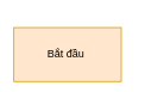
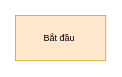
- <mxCell id="2" value="Bắt đầu&amp;nbsp;" style="whiteSpace=wrap;html=1;fillColor=#ffe6cc;strokeColor=#d79b00;" parent="1" vertex="1"><mxGeometry x="15" y="30" width="120" height="60" as="geometry" /></mxCell>
+ <mxCell id="2" value="Bắt đầu&amp;nbsp;" style="whiteSpace=wrap;html=1;fillColor=#ffe6cc;strokeColor=#d79b00;" parent="1" vertex="1"><mxGeometry x="20" y="20" width="120" height="60" as="geometry" /></mxCell>
